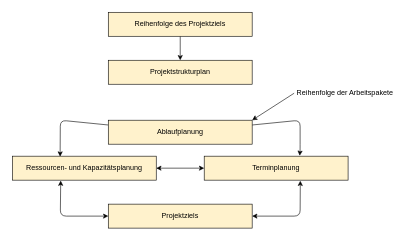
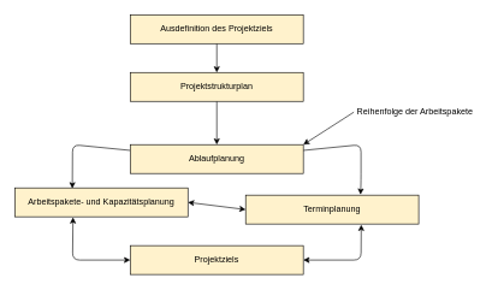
- <mxCell id="3" value="Reihenfolge des Projektziels" style="rounded=0;whiteSpace=wrap;html=1;fillColor=#fff2cc;strokeColor=#000000;shadow=0;" vertex="1" parent="1"><mxGeometry x="180" y="20" width="240" height="40" as="geometry" /></mxCell>
+ <mxCell id="3" value="Ausdefinition des Projektziels" style="rounded=0;whiteSpace=wrap;html=1;fillColor=#fff2cc;strokeColor=#000000;shadow=0;" vertex="1" parent="1"><mxGeometry x="180" y="20" width="240" height="40" as="geometry" /></mxCell>
+ <mxCell id="4" value="" style="edgeStyle=none;html=1;" edge="1" parent="1" source="5" target="8"><mxGeometry relative="1" as="geometry" /></mxCell>
- <mxCell id="9" value="Ressourcen- und Kapazitätsplanung" style="rounded=0;whiteSpace=wrap;html=1;fillColor=#fff2cc;strokeColor=#000000;" vertex="1" parent="1"><mxGeometry x="20" y="260" width="240" height="40" as="geometry" /></mxCell>
+ <mxCell id="9" value="Arbeitspakete- und Kapazitätsplanung" style="rounded=0;whiteSpace=wrap;html=1;fillColor=#fff2cc;strokeColor=#000000;" vertex="1" parent="1"><mxGeometry x="20" y="260" width="240" height="40" as="geometry" /></mxCell>
- <mxCell id="10" value="Terminplanung" style="rounded=0;whiteSpace=wrap;html=1;fillColor=#fff2cc;strokeColor=#000000;" vertex="1" parent="1"><mxGeometry x="340" y="260" width="240" height="40" as="geometry" /></mxCell>
+ <mxCell id="10" value="Terminplanung" style="rounded=0;whiteSpace=wrap;html=1;fillColor=#fff2cc;strokeColor=#000000;" vertex="1" parent="1"><mxGeometry x="340" y="270" width="240" height="40" as="geometry" /></mxCell>
